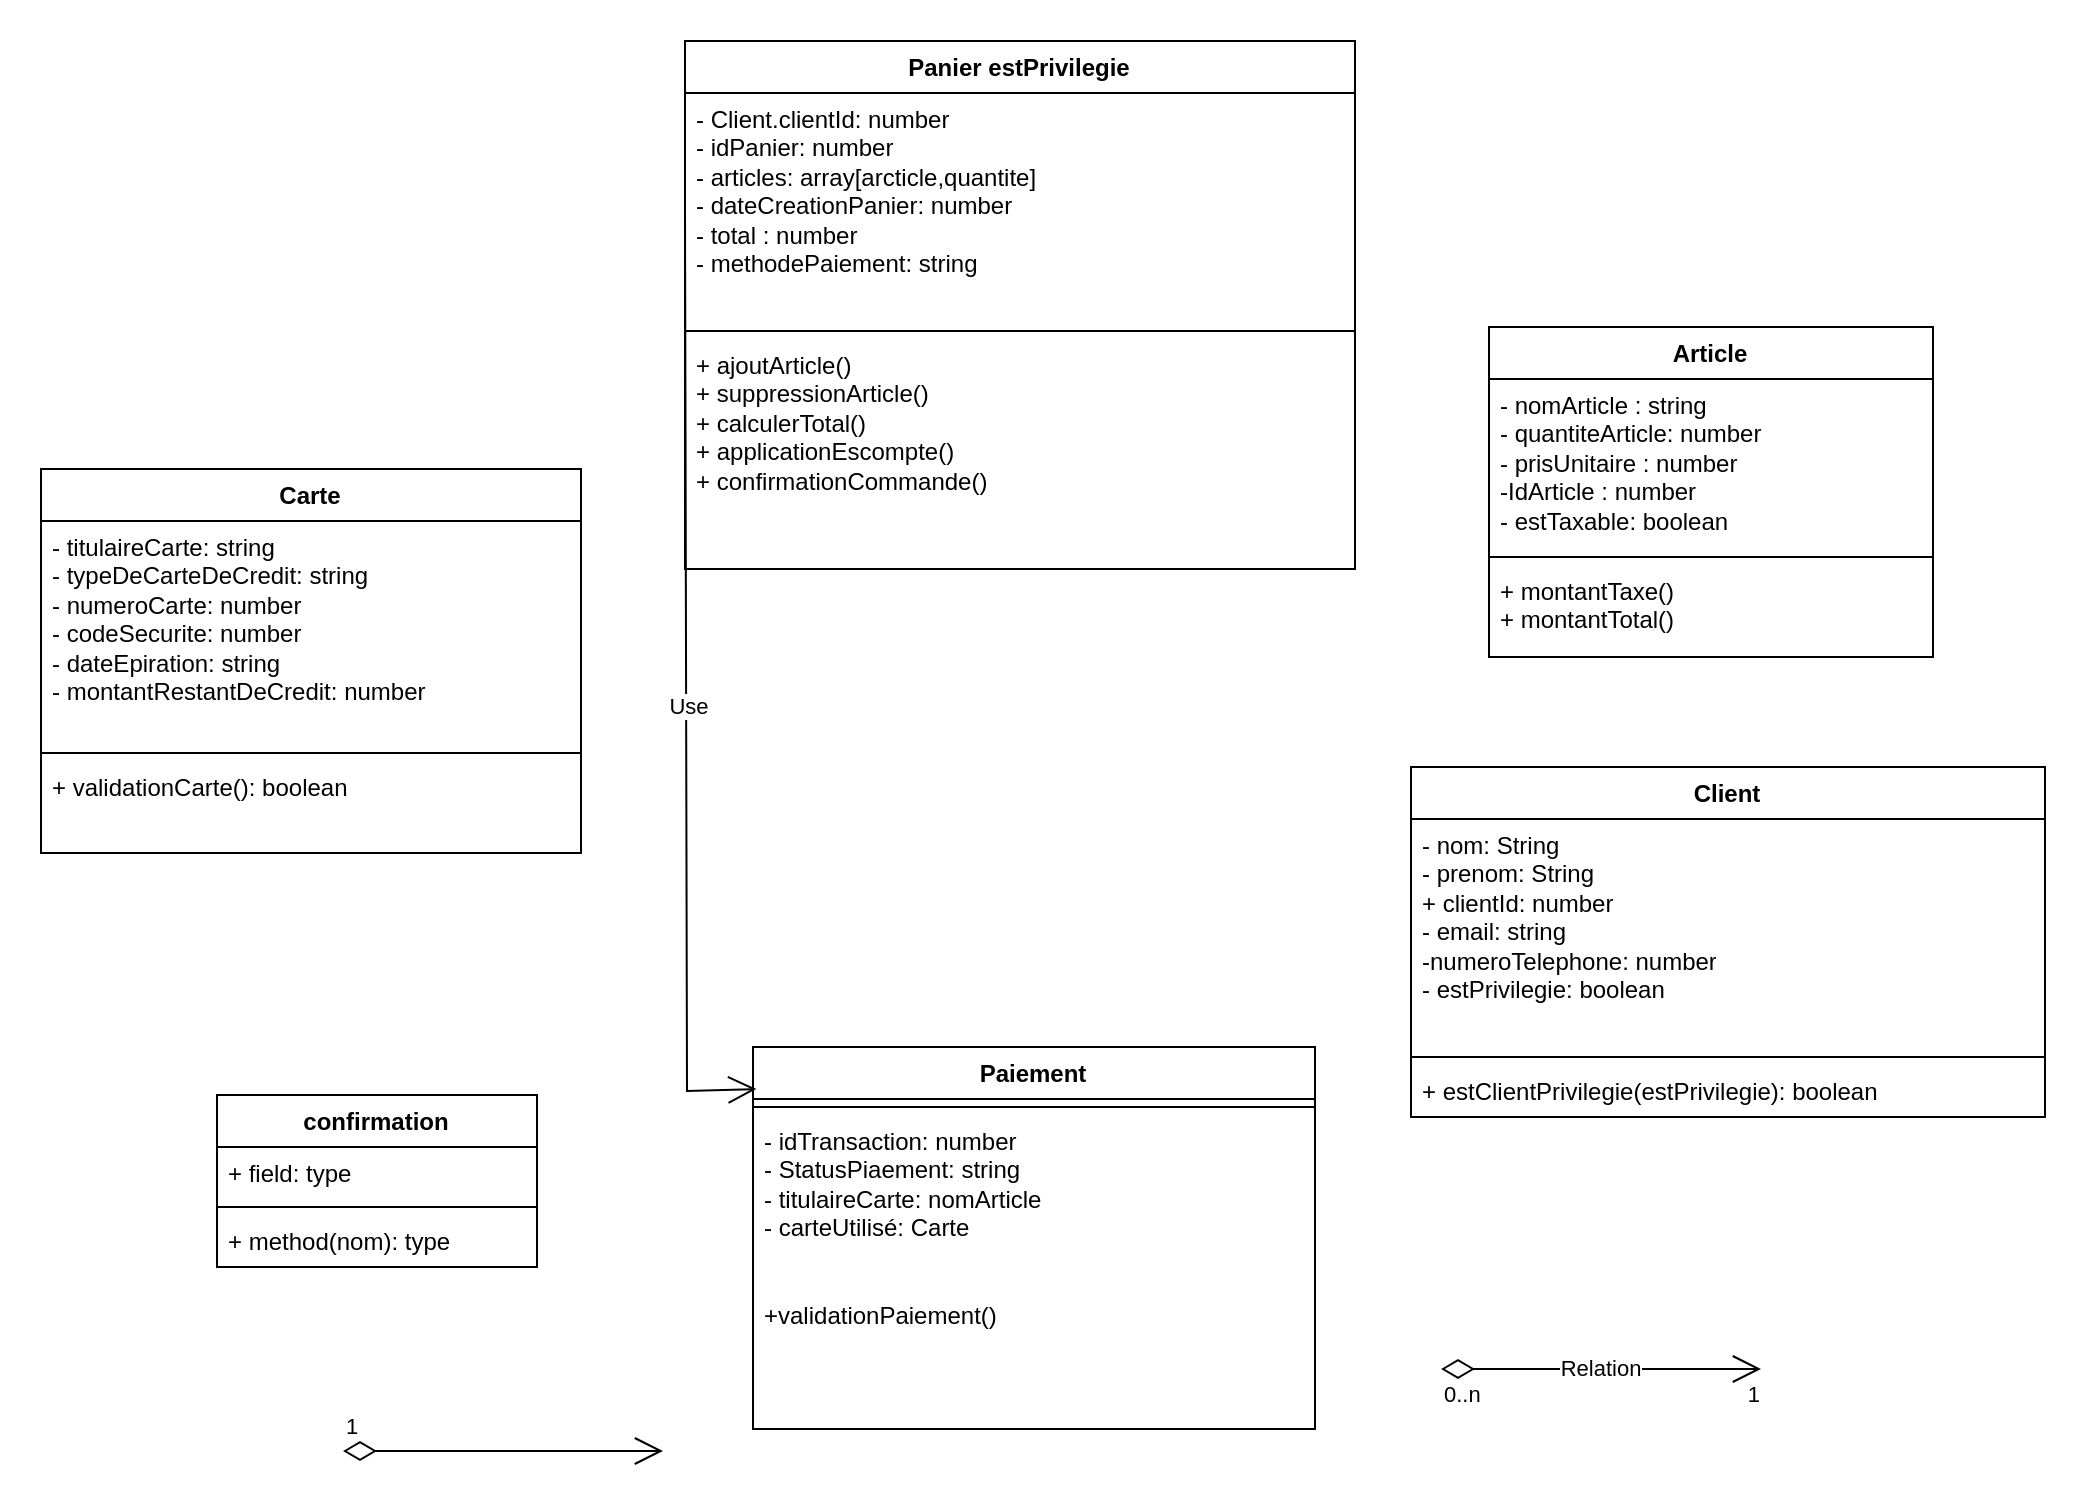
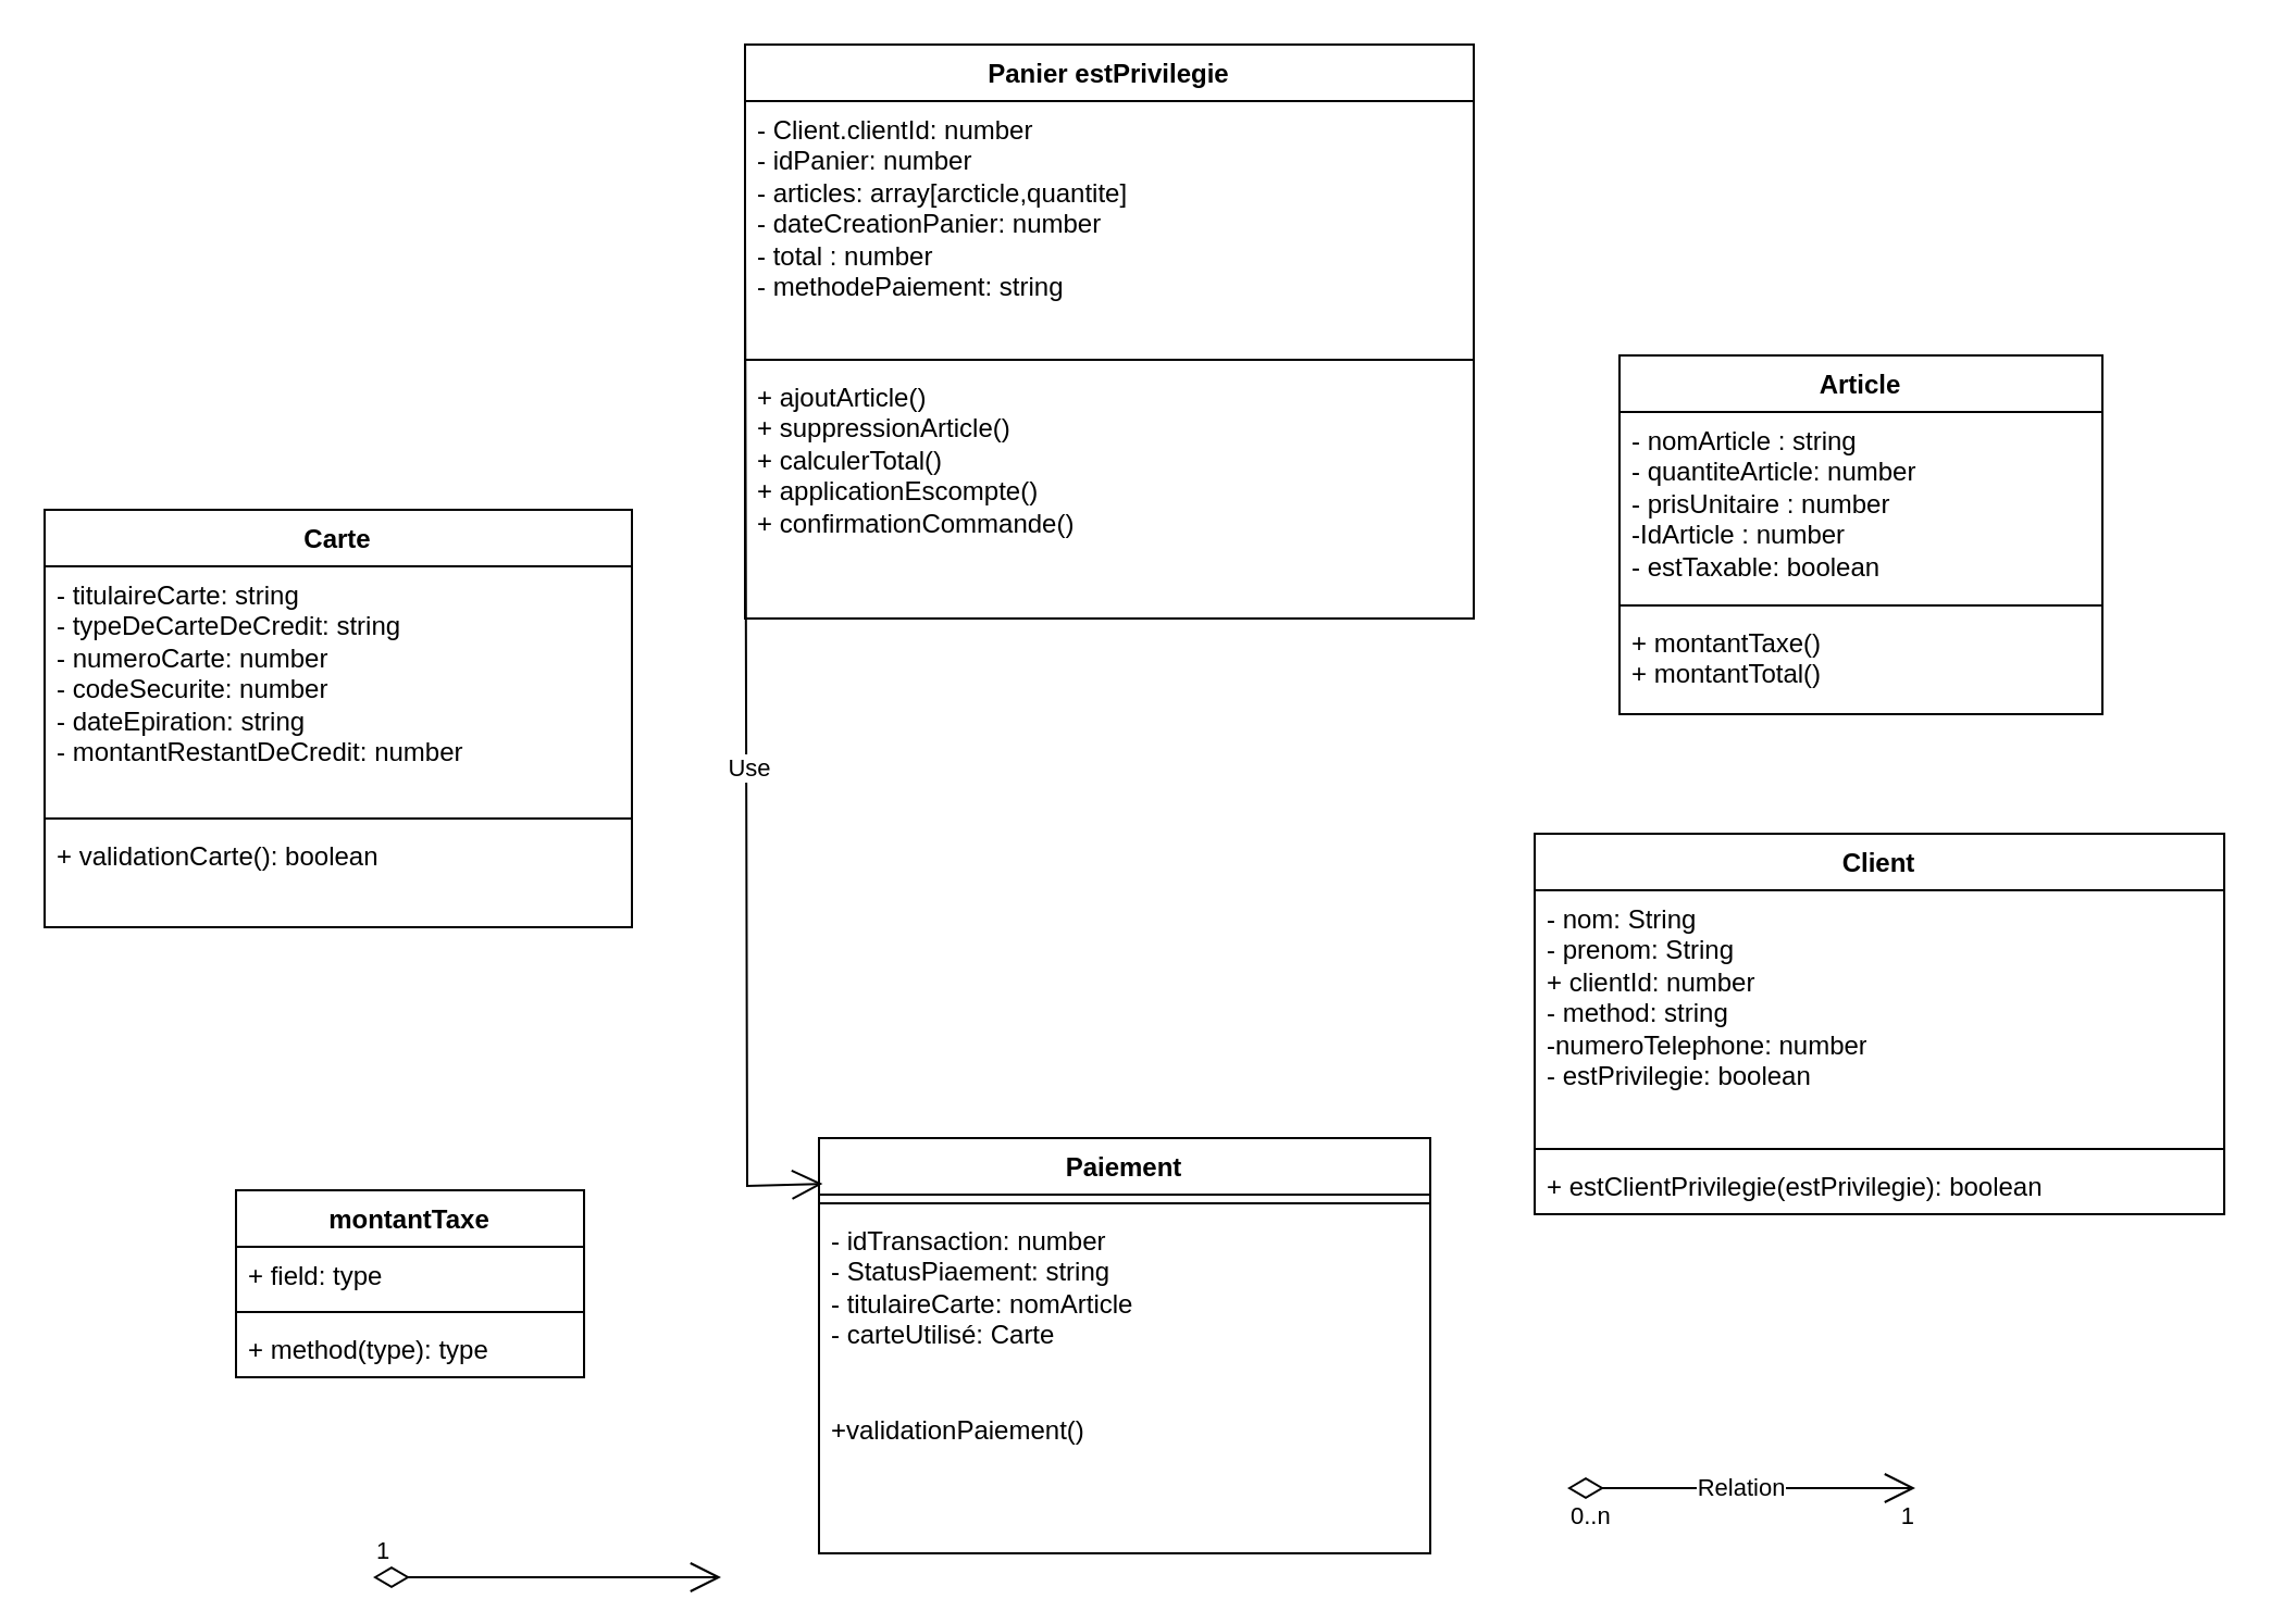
- <mxCell id="7" value="&lt;div&gt;&lt;div&gt;- nom: String&lt;/div&gt;&lt;/div&gt;&lt;div&gt;- prenom: String&lt;br&gt;+ clientId: number&lt;/div&gt;&lt;div&gt;- email: string&lt;/div&gt;&lt;div&gt;-numeroTelephone: number&lt;/div&gt;&lt;div&gt;- estPrivilegie: boolean&lt;/div&gt;" style="text;strokeColor=none;fillColor=none;align=left;verticalAlign=top;spacingLeft=4;spacingRight=4;overflow=hidden;rotatable=0;points=[[0,0.5],[1,0.5]];portConstraint=eastwest;whiteSpace=wrap;html=1;" parent="6" vertex="1"><mxGeometry y="26" width="317" height="115" as="geometry" /></mxCell>
+ <mxCell id="7" value="&lt;div&gt;&lt;div&gt;- nom: String&lt;/div&gt;&lt;/div&gt;&lt;div&gt;- prenom: String&lt;br&gt;+ clientId: number&lt;/div&gt;&lt;div&gt;- method: string&lt;/div&gt;&lt;div&gt;-numeroTelephone: number&lt;/div&gt;&lt;div&gt;- estPrivilegie: boolean&lt;/div&gt;" style="text;strokeColor=none;fillColor=none;align=left;verticalAlign=top;spacingLeft=4;spacingRight=4;overflow=hidden;rotatable=0;points=[[0,0.5],[1,0.5]];portConstraint=eastwest;whiteSpace=wrap;html=1;" parent="6" vertex="1"><mxGeometry y="26" width="317" height="115" as="geometry" /></mxCell>
- <mxCell id="25" value="confirmation" style="swimlane;fontStyle=1;align=center;verticalAlign=top;childLayout=stackLayout;horizontal=1;startSize=26;horizontalStack=0;resizeParent=1;resizeParentMax=0;resizeLast=0;collapsible=1;marginBottom=0;whiteSpace=wrap;html=1;" vertex="1" parent="1"><mxGeometry x="108" y="547" width="160" height="86" as="geometry" /></mxCell>
+ <mxCell id="25" value="montantTaxe" style="swimlane;fontStyle=1;align=center;verticalAlign=top;childLayout=stackLayout;horizontal=1;startSize=26;horizontalStack=0;resizeParent=1;resizeParentMax=0;resizeLast=0;collapsible=1;marginBottom=0;whiteSpace=wrap;html=1;" vertex="1" parent="1"><mxGeometry x="108" y="547" width="160" height="86" as="geometry" /></mxCell>
- <mxCell id="28" value="+ method(nom): type" style="text;strokeColor=none;fillColor=none;align=left;verticalAlign=top;spacingLeft=4;spacingRight=4;overflow=hidden;rotatable=0;points=[[0,0.5],[1,0.5]];portConstraint=eastwest;whiteSpace=wrap;html=1;" vertex="1" parent="25"><mxGeometry y="60" width="160" height="26" as="geometry" /></mxCell>
+ <mxCell id="28" value="+ method(type): type" style="text;strokeColor=none;fillColor=none;align=left;verticalAlign=top;spacingLeft=4;spacingRight=4;overflow=hidden;rotatable=0;points=[[0,0.5],[1,0.5]];portConstraint=eastwest;whiteSpace=wrap;html=1;" vertex="1" parent="25"><mxGeometry y="60" width="160" height="26" as="geometry" /></mxCell>
